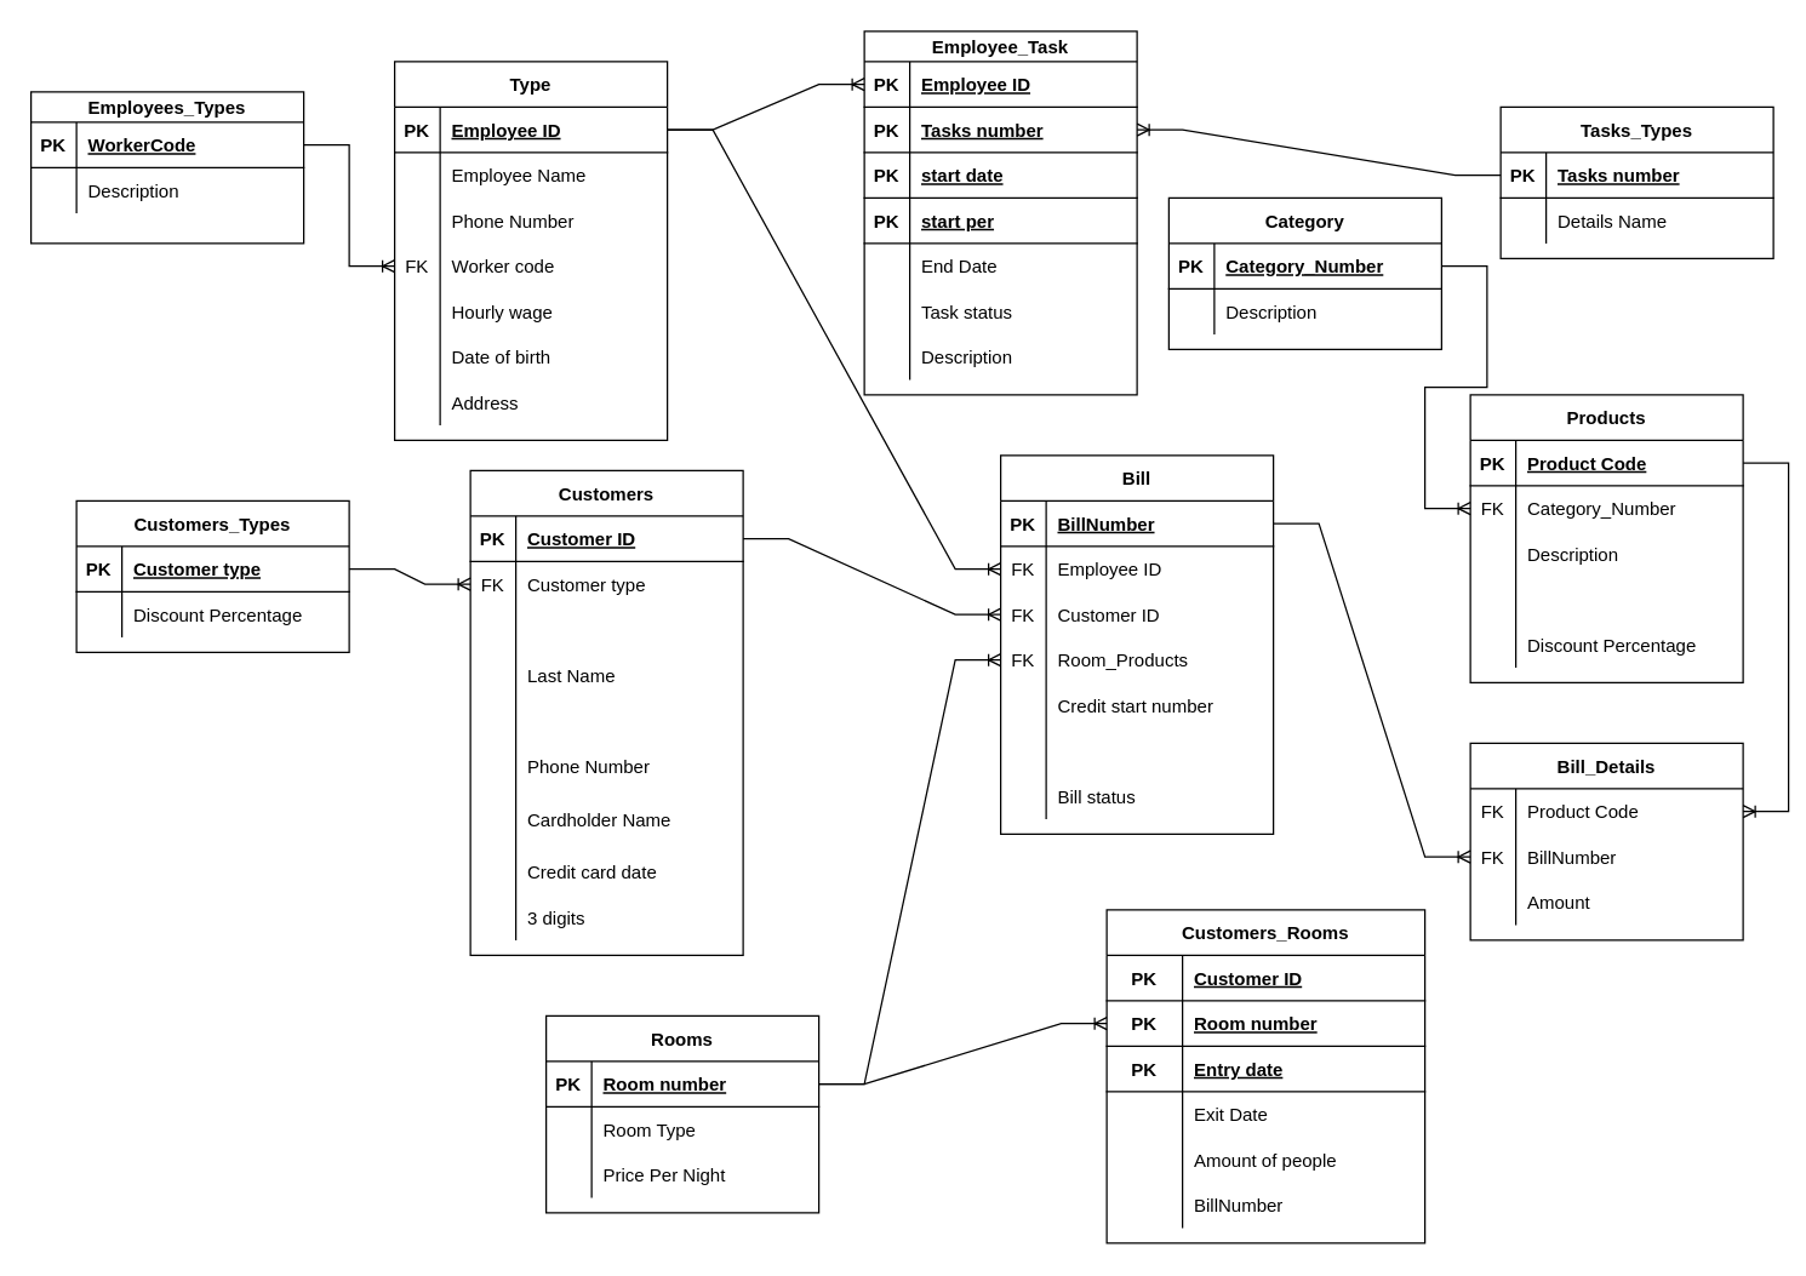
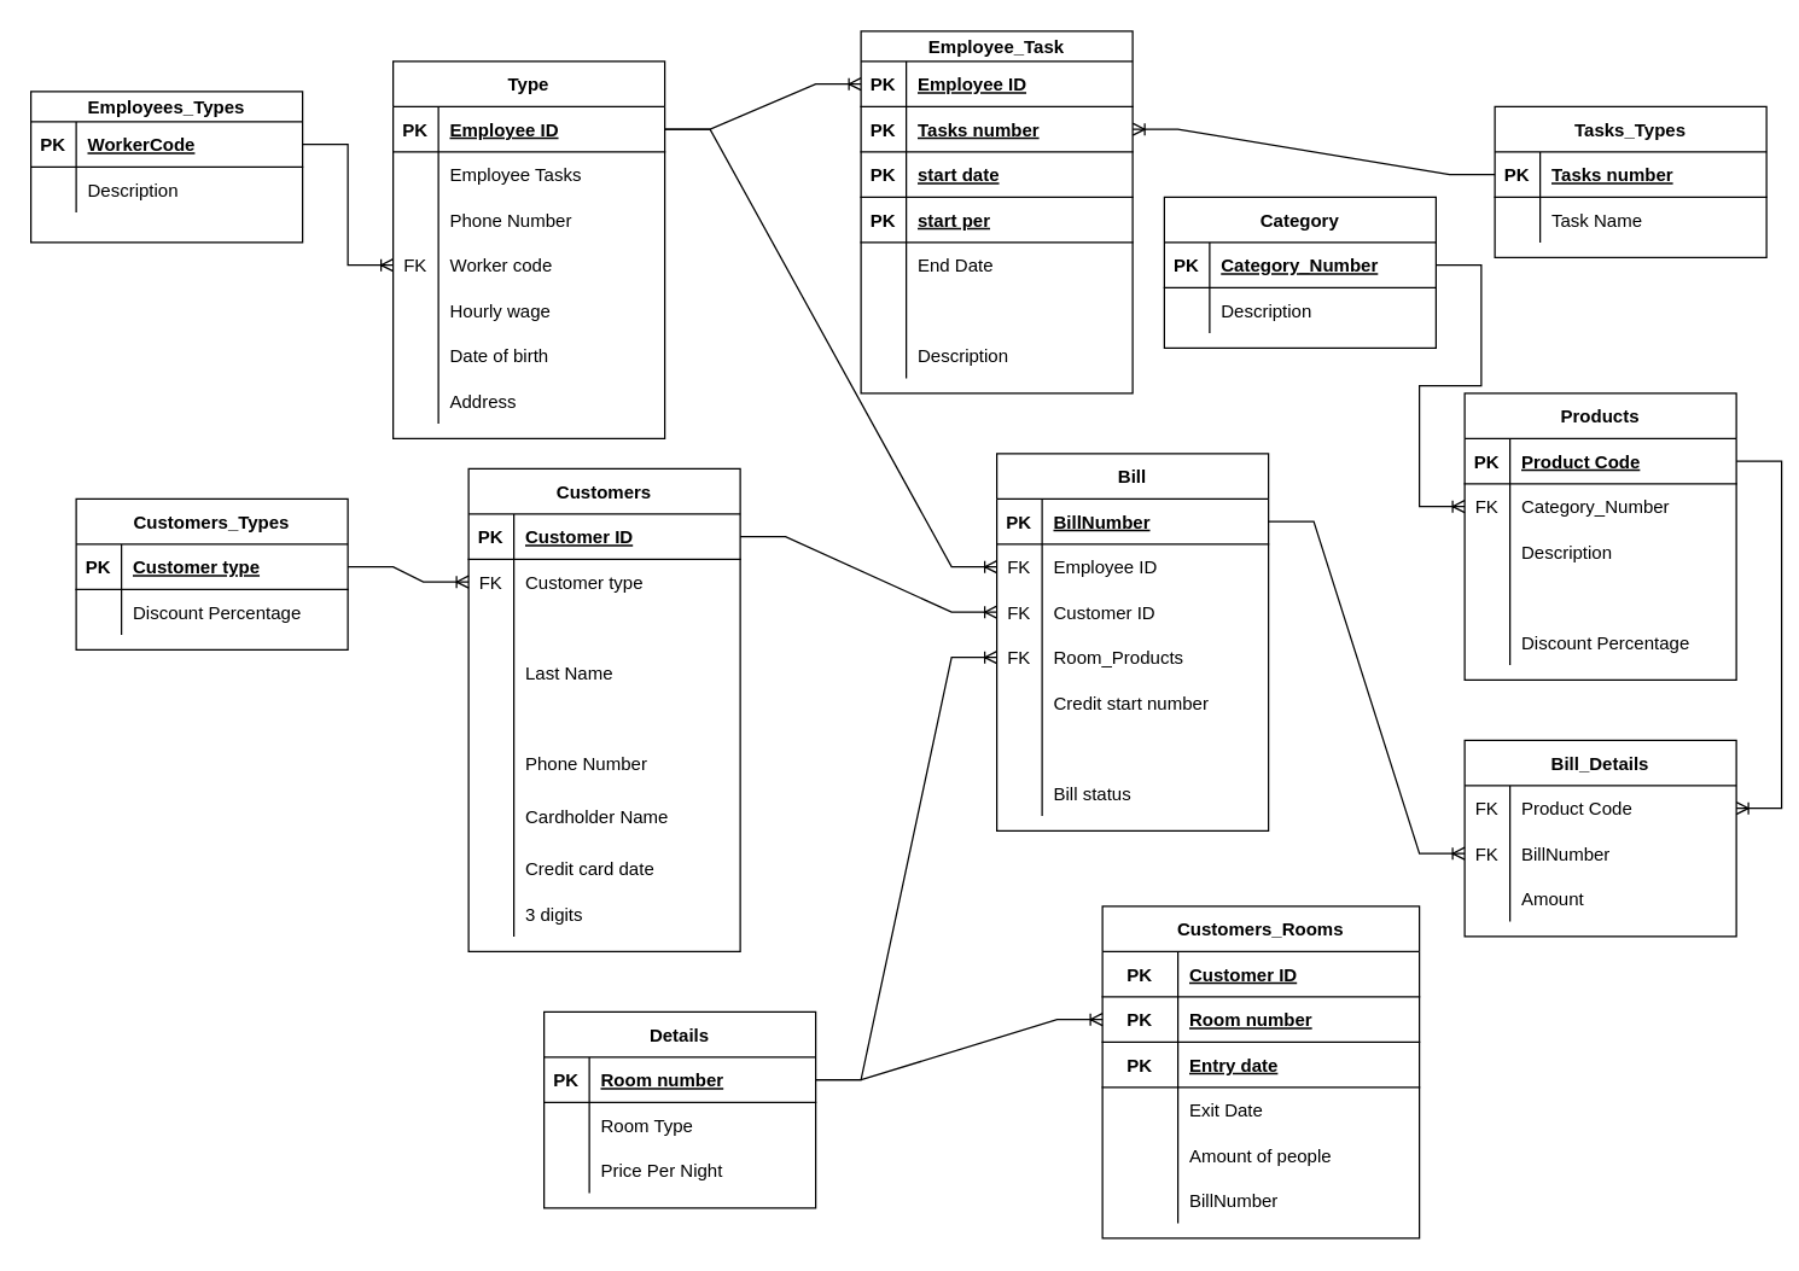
- <mxCell id="15" value="Employee Name" style="shape=partialRectangle;connectable=0;fillColor=none;top=0;left=0;bottom=0;right=0;align=left;spacingLeft=6;overflow=hidden;" parent="13" vertex="1"><mxGeometry x="30" width="150" height="30" as="geometry"><mxRectangle width="150" height="30" as="alternateBounds" /></mxGeometry></mxCell>
+ <mxCell id="15" value="Employee Tasks" style="shape=partialRectangle;connectable=0;fillColor=none;top=0;left=0;bottom=0;right=0;align=left;spacingLeft=6;overflow=hidden;" parent="13" vertex="1"><mxGeometry x="30" width="150" height="30" as="geometry"><mxRectangle width="150" height="30" as="alternateBounds" /></mxGeometry></mxCell>
- <mxCell id="38" value="Details Name" style="shape=partialRectangle;connectable=0;fillColor=none;top=0;left=0;bottom=0;right=0;align=left;spacingLeft=6;overflow=hidden;" parent="36" vertex="1"><mxGeometry x="30" width="150" height="30" as="geometry"><mxRectangle width="150" height="30" as="alternateBounds" /></mxGeometry></mxCell>
+ <mxCell id="38" value="Task Name" style="shape=partialRectangle;connectable=0;fillColor=none;top=0;left=0;bottom=0;right=0;align=left;spacingLeft=6;overflow=hidden;" parent="36" vertex="1"><mxGeometry x="30" width="150" height="30" as="geometry"><mxRectangle width="150" height="30" as="alternateBounds" /></mxGeometry></mxCell>
- <mxCell id="160" value="Task status" style="shape=partialRectangle;connectable=0;fillColor=none;top=0;left=0;bottom=0;right=0;align=left;spacingLeft=6;overflow=hidden;" parent="158" vertex="1"><mxGeometry x="30" width="150" height="30" as="geometry"><mxRectangle width="150" height="30" as="alternateBounds" /></mxGeometry></mxCell>
- <mxCell id="40" value="Rooms" style="shape=table;startSize=30;container=1;collapsible=1;childLayout=tableLayout;fixedRows=1;rowLines=0;fontStyle=1;align=center;resizeLast=1;" parent="1" vertex="1"><mxGeometry x="360" y="670" width="180" height="130" as="geometry" /></mxCell>
+ <mxCell id="40" value="Details" style="shape=table;startSize=30;container=1;collapsible=1;childLayout=tableLayout;fixedRows=1;rowLines=0;fontStyle=1;align=center;resizeLast=1;" parent="1" vertex="1"><mxGeometry x="360" y="670" width="180" height="130" as="geometry" /></mxCell>
